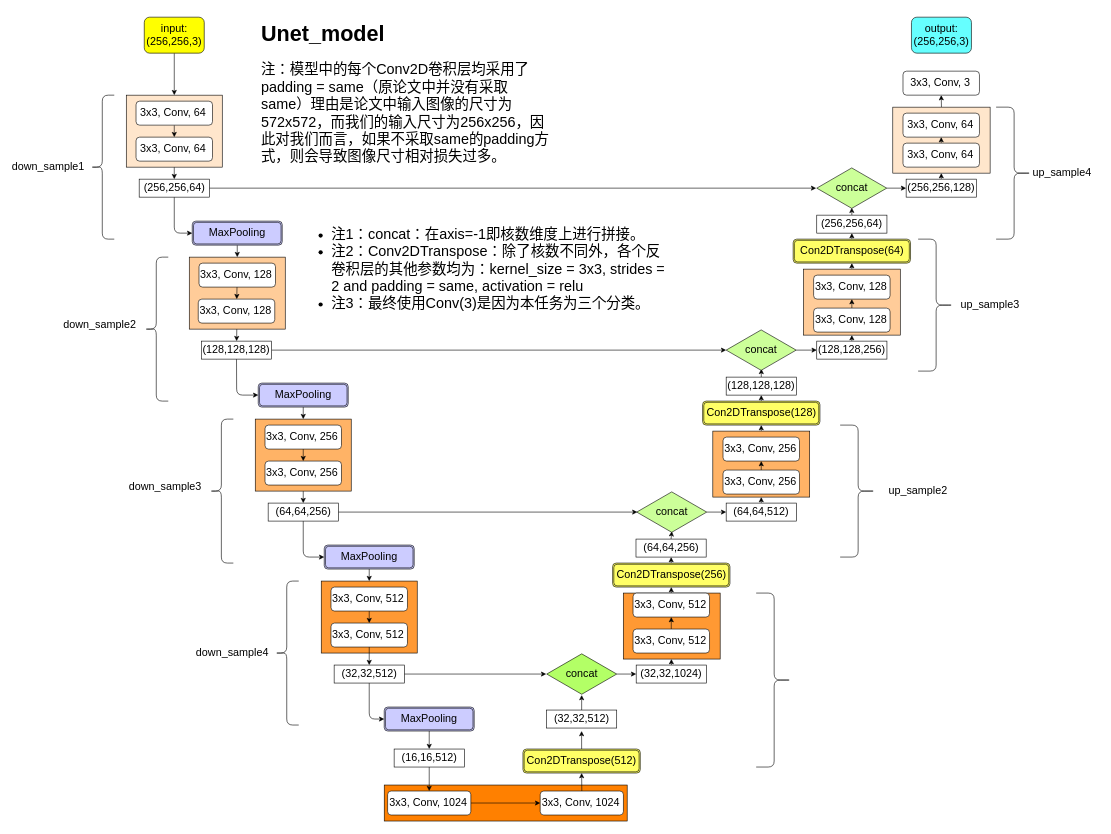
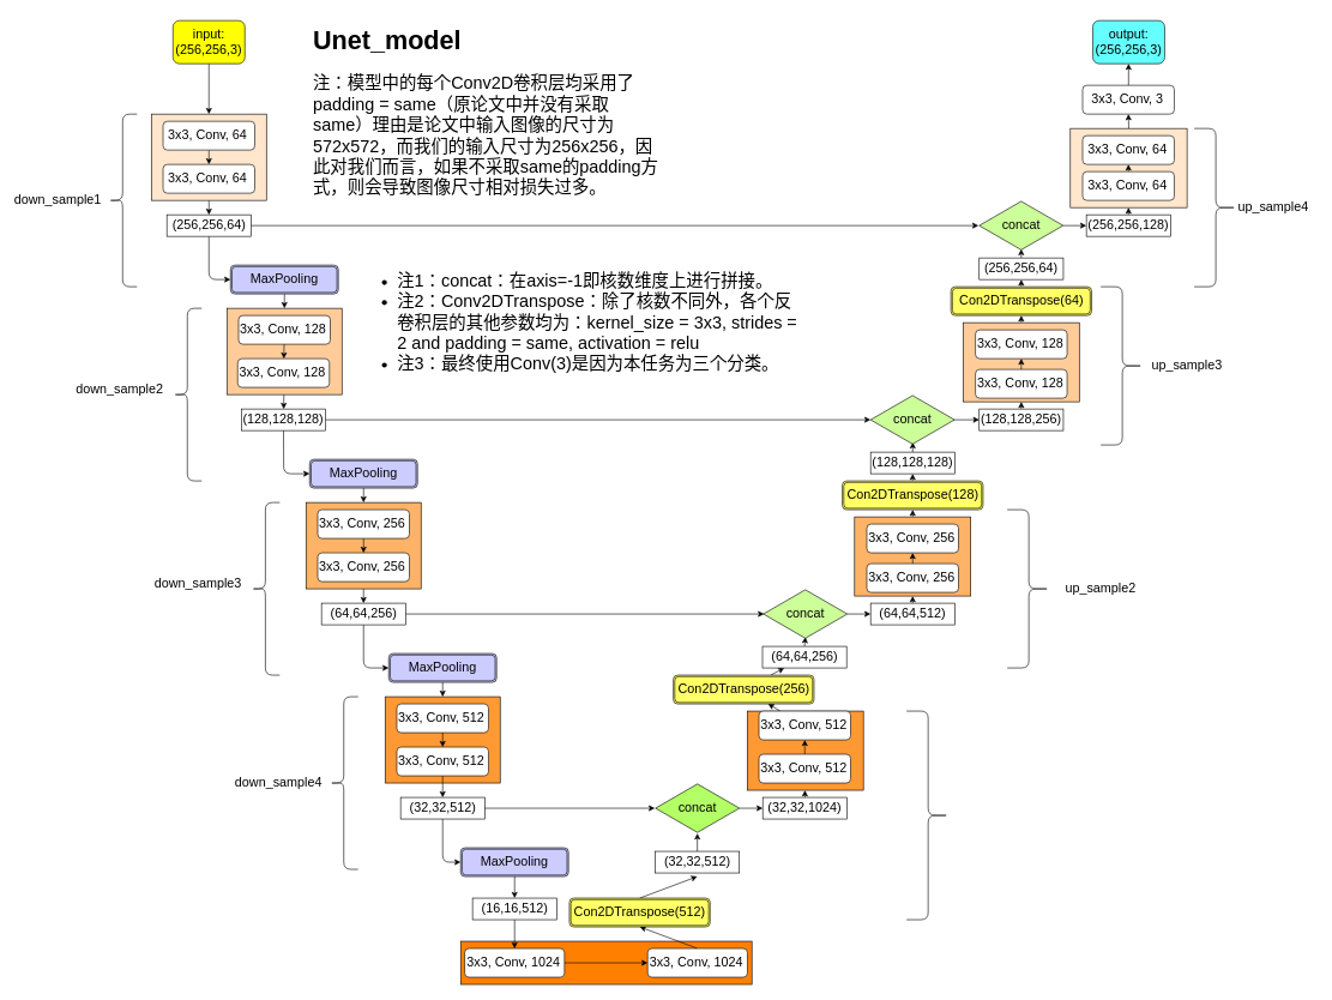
+ <mxCell id="111" value="" style="edgeStyle=none;html=1;fontSize=18;" edge="1" parent="1" source="112" target="113"><mxGeometry relative="1" as="geometry" /></mxCell>
- <mxCell id="73" value="Con2DTranspose(256)" style="shape=ext;double=1;rounded=1;whiteSpace=wrap;html=1;fontSize=18;fillColor=#FFFF66;" vertex="1" parent="1"><mxGeometry x="1020.69" y="938" width="195.62" height="40" as="geometry" /></mxCell>
+ <mxCell id="73" value="Con2DTranspose(256)" style="shape=ext;double=1;rounded=1;whiteSpace=wrap;html=1;fontSize=18;fillColor=#FFFF66;" vertex="1" parent="1"><mxGeometry x="935.69" y="938" width="195.62" height="40" as="geometry" /></mxCell>
- <mxCell id="62" value="Con2DTranspose(512)" style="shape=ext;double=1;rounded=1;whiteSpace=wrap;html=1;fontSize=18;fillColor=#FFFF66;" vertex="1" parent="1"><mxGeometry x="871.24" y="1248" width="195.62" height="40" as="geometry" /></mxCell>
+ <mxCell id="62" value="Con2DTranspose(512)" style="shape=ext;double=1;rounded=1;whiteSpace=wrap;html=1;fontSize=18;fillColor=#FFFF66;" vertex="1" parent="1"><mxGeometry x="791.24" y="1248" width="195.62" height="40" as="geometry" /></mxCell>
